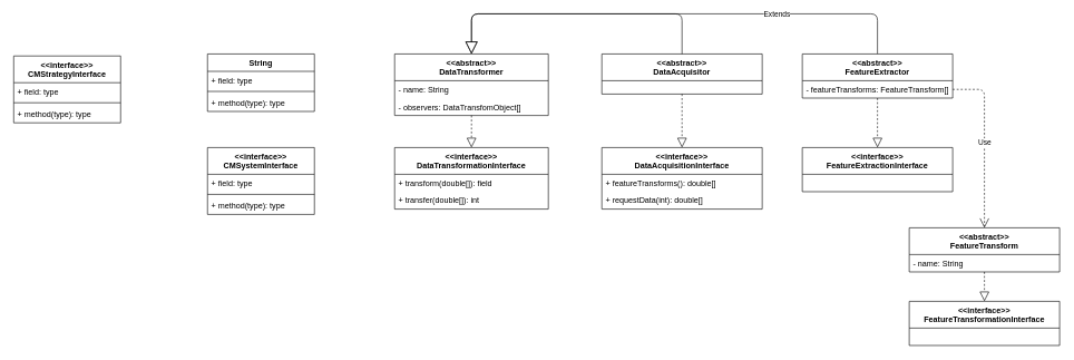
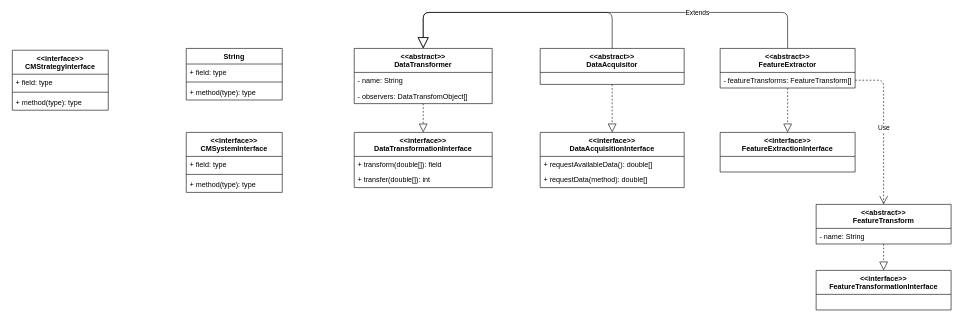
- <mxCell id="12" value="+ featureTransforms(): double[]" style="text;strokeColor=none;fillColor=none;align=left;verticalAlign=top;spacingLeft=4;spacingRight=4;overflow=hidden;rotatable=0;points=[[0,0.5],[1,0.5]];portConstraint=eastwest;" vertex="1" parent="11"><mxGeometry y="40" width="240" height="26" as="geometry" /></mxCell>
+ <mxCell id="12" value="+ requestAvailableData(): double[]" style="text;strokeColor=none;fillColor=none;align=left;verticalAlign=top;spacingLeft=4;spacingRight=4;overflow=hidden;rotatable=0;points=[[0,0.5],[1,0.5]];portConstraint=eastwest;" vertex="1" parent="11"><mxGeometry y="40" width="240" height="26" as="geometry" /></mxCell>
- <mxCell id="13" value="+ requestData(int): double[]" style="text;strokeColor=none;fillColor=none;align=left;verticalAlign=top;spacingLeft=4;spacingRight=4;overflow=hidden;rotatable=0;points=[[0,0.5],[1,0.5]];portConstraint=eastwest;" vertex="1" parent="11"><mxGeometry y="66" width="240" height="26" as="geometry" /></mxCell>
+ <mxCell id="13" value="+ requestData(method): double[]" style="text;strokeColor=none;fillColor=none;align=left;verticalAlign=top;spacingLeft=4;spacingRight=4;overflow=hidden;rotatable=0;points=[[0,0.5],[1,0.5]];portConstraint=eastwest;" vertex="1" parent="11"><mxGeometry y="66" width="240" height="26" as="geometry" /></mxCell>
